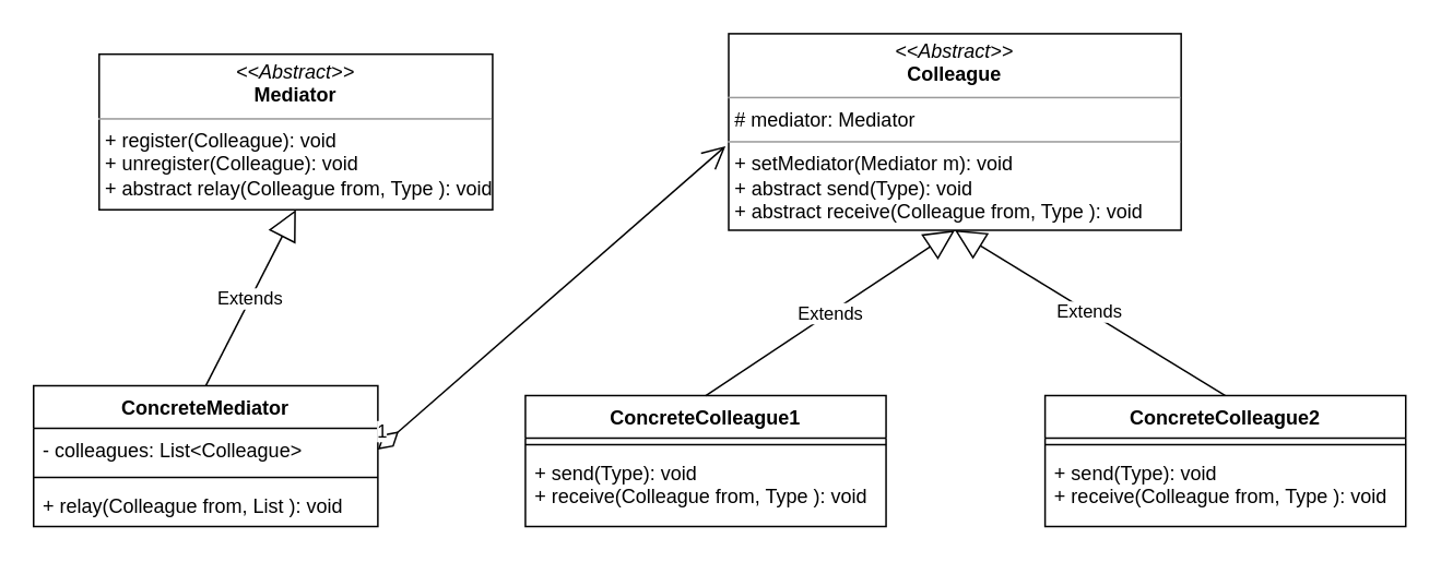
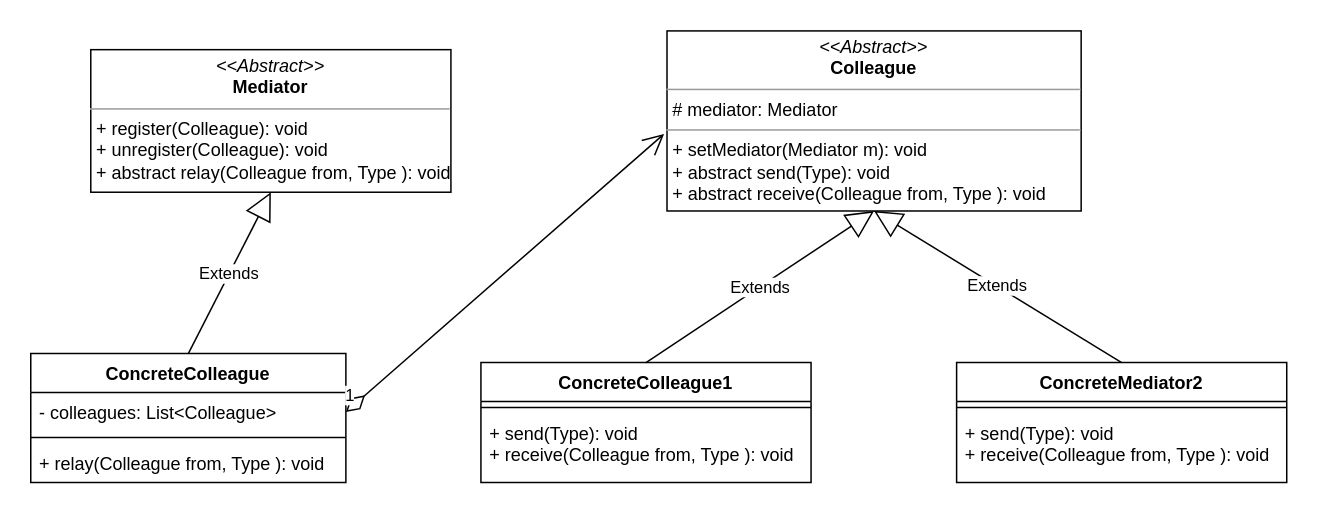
- <mxCell id="12" value="ConcreteMediator" style="swimlane;fontStyle=1;align=center;verticalAlign=top;childLayout=stackLayout;horizontal=1;startSize=26;horizontalStack=0;resizeParent=1;resizeParentMax=0;resizeLast=0;collapsible=1;marginBottom=0;" vertex="1" parent="1"><mxGeometry x="20" y="235" width="210" height="86" as="geometry" /></mxCell>
+ <mxCell id="12" value="ConcreteColleague" style="swimlane;fontStyle=1;align=center;verticalAlign=top;childLayout=stackLayout;horizontal=1;startSize=26;horizontalStack=0;resizeParent=1;resizeParentMax=0;resizeLast=0;collapsible=1;marginBottom=0;" vertex="1" parent="1"><mxGeometry x="20" y="235" width="210" height="86" as="geometry" /></mxCell>
- <mxCell id="8" value="ConcreteColleague2" style="swimlane;fontStyle=1;align=center;verticalAlign=top;childLayout=stackLayout;horizontal=1;startSize=26;horizontalStack=0;resizeParent=1;resizeParentMax=0;resizeLast=0;collapsible=1;marginBottom=0;" vertex="1" parent="1"><mxGeometry x="637" y="241" width="220" height="80" as="geometry" /></mxCell>
+ <mxCell id="8" value="ConcreteMediator2" style="swimlane;fontStyle=1;align=center;verticalAlign=top;childLayout=stackLayout;horizontal=1;startSize=26;horizontalStack=0;resizeParent=1;resizeParentMax=0;resizeLast=0;collapsible=1;marginBottom=0;" vertex="1" parent="1"><mxGeometry x="637" y="241" width="220" height="80" as="geometry" /></mxCell>
- <mxCell id="15" value="+ relay(Colleague from, List ): void" style="text;strokeColor=none;fillColor=none;align=left;verticalAlign=top;spacingLeft=4;spacingRight=4;overflow=hidden;rotatable=0;points=[[0,0.5],[1,0.5]];portConstraint=eastwest;" vertex="1" parent="12"><mxGeometry y="60" width="210" height="26" as="geometry" /></mxCell>
+ <mxCell id="15" value="+ relay(Colleague from, Type ): void" style="text;strokeColor=none;fillColor=none;align=left;verticalAlign=top;spacingLeft=4;spacingRight=4;overflow=hidden;rotatable=0;points=[[0,0.5],[1,0.5]];portConstraint=eastwest;" vertex="1" parent="12"><mxGeometry y="60" width="210" height="26" as="geometry" /></mxCell>
